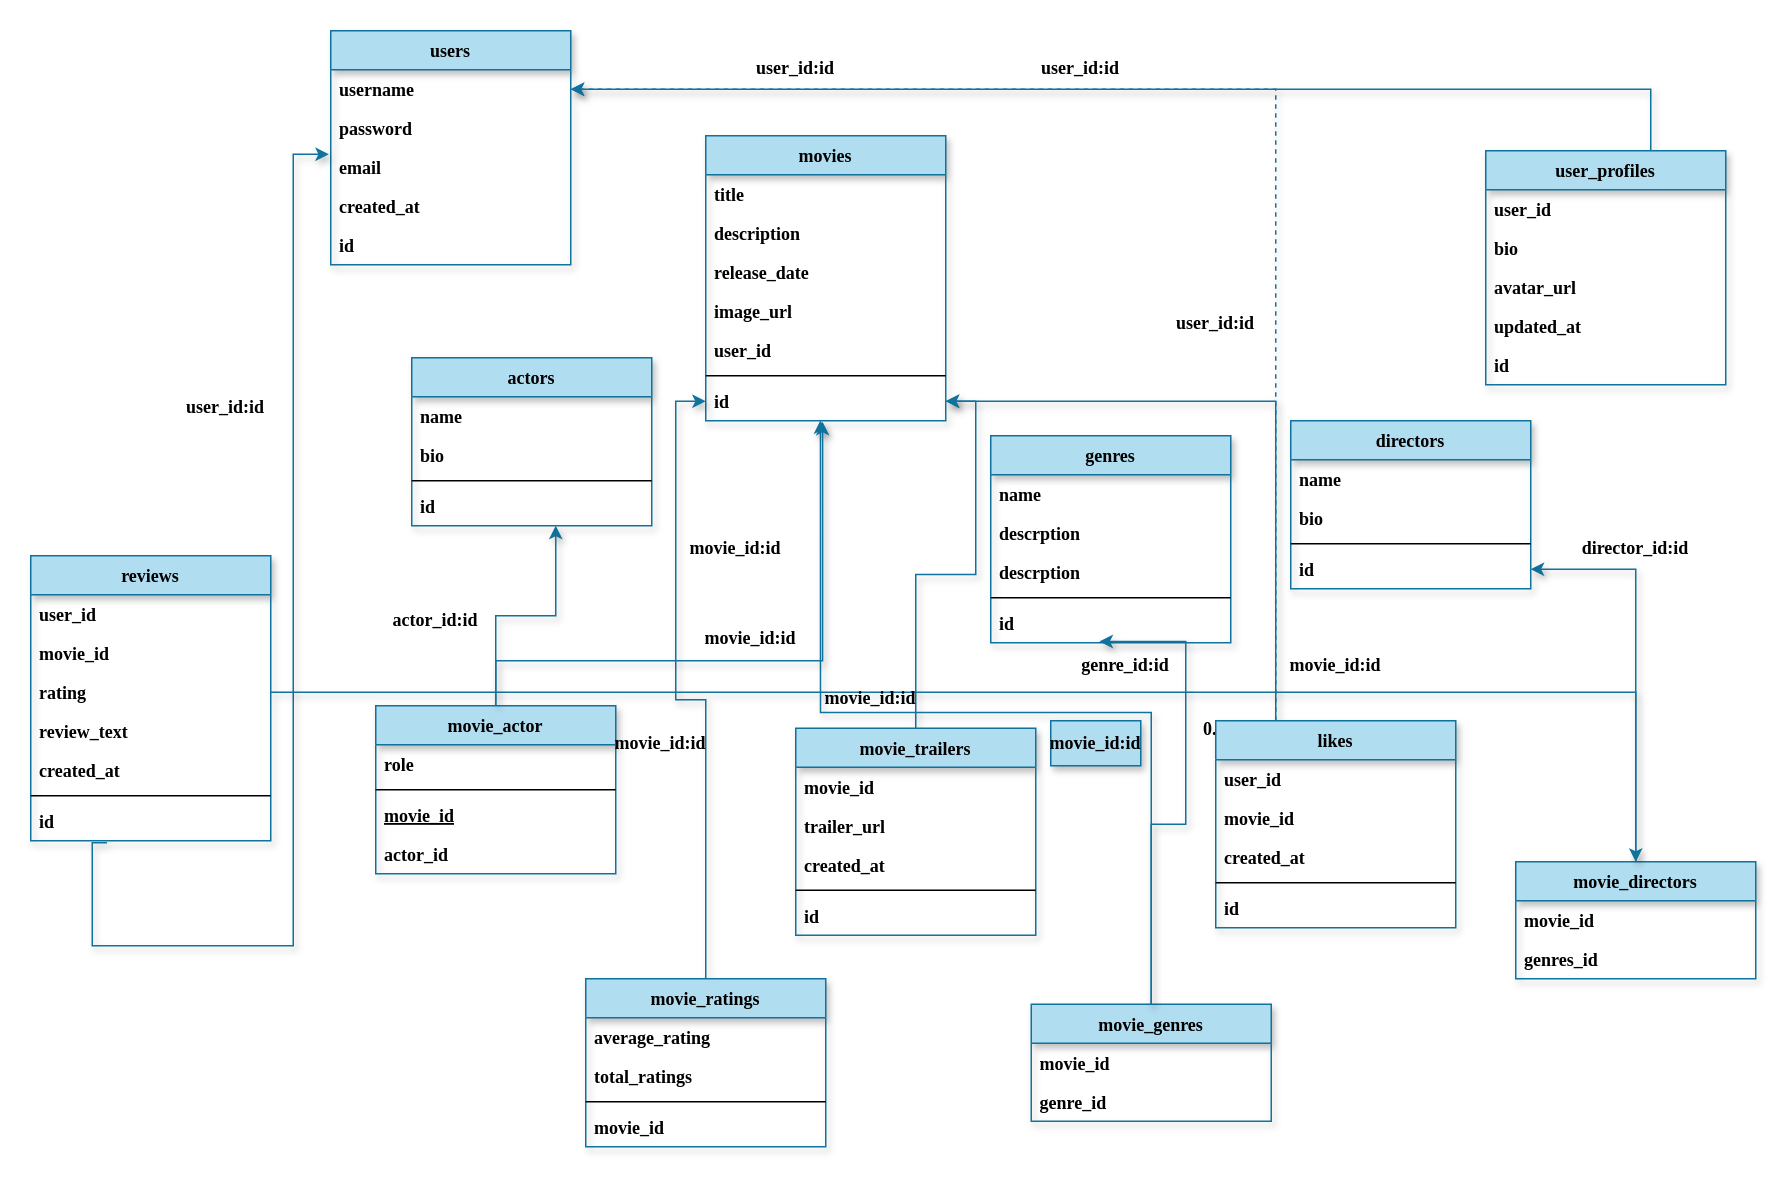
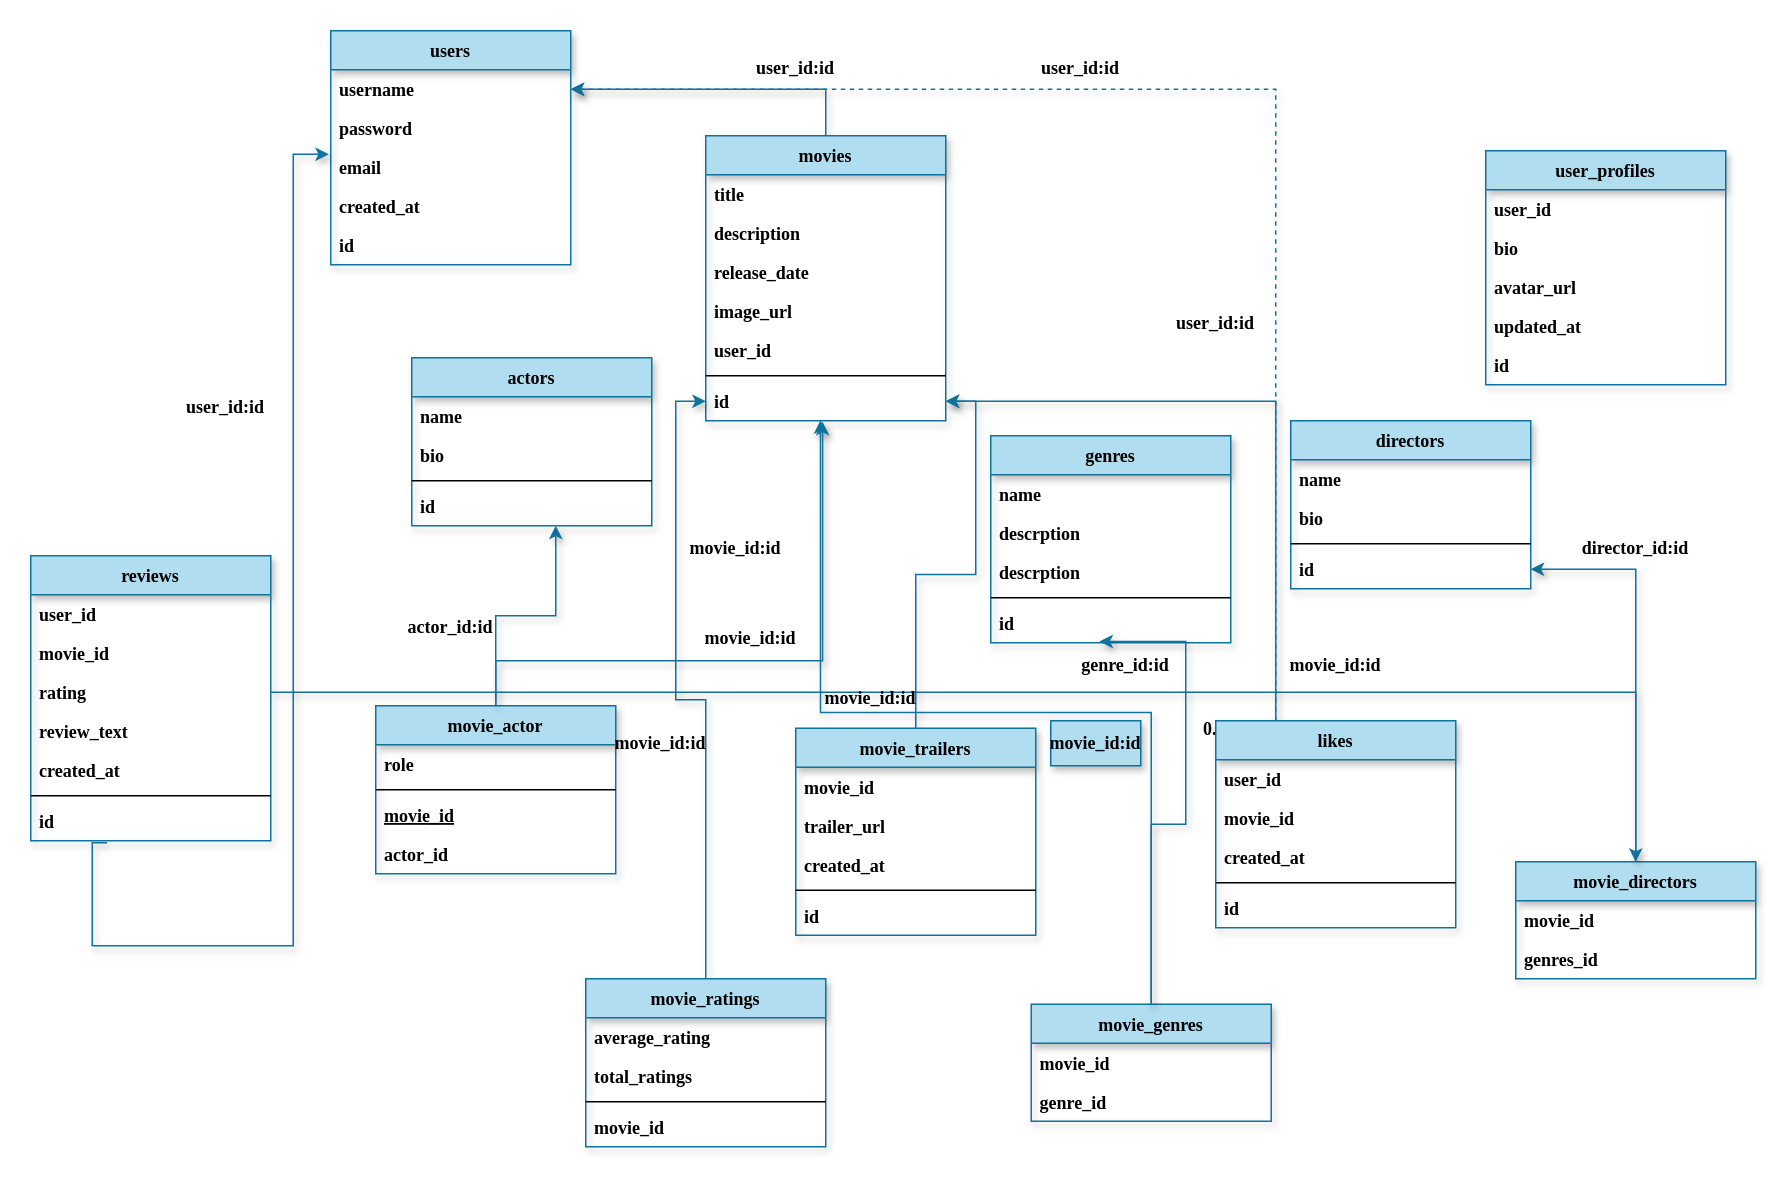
- <mxCell id="69" style="edgeStyle=orthogonalEdgeStyle;rounded=0;orthogonalLoop=1;jettySize=auto;html=1;entryX=1;entryY=0.5;entryDx=0;entryDy=0;fontFamily=Tahoma;fontStyle=1;fillColor=#b1ddf0;strokeColor=#10739e;shadow=1;" edge="1" parent="1" source="70" target="3"><mxGeometry relative="1" as="geometry"><Array as="points"><mxPoint x="1100" y="59" /></Array></mxGeometry></mxCell>
+ <mxCell id="19" style="edgeStyle=orthogonalEdgeStyle;rounded=0;orthogonalLoop=1;jettySize=auto;html=1;exitX=0.5;exitY=0;exitDx=0;exitDy=0;entryX=1;entryY=0.5;entryDx=0;entryDy=0;fontFamily=Tahoma;fontStyle=1;fillColor=#b1ddf0;strokeColor=#10739e;shadow=1;" edge="1" parent="1" source="20" target="3"><mxGeometry relative="1" as="geometry" /></mxCell>
- <mxCell id="92" value="actor_id:id" style="text;align=center;html=1;verticalAlign=middle;whiteSpace=wrap;rounded=0;fontFamily=Tahoma;fontStyle=1;fillColor=none;shadow=1;" vertex="1" parent="1"><mxGeometry x="260" y="398" width="60" height="30" as="geometry" /></mxCell>
+ <mxCell id="92" value="actor_id:id" style="text;align=center;html=1;verticalAlign=middle;whiteSpace=wrap;rounded=0;fontFamily=Tahoma;fontStyle=1;fillColor=none;shadow=1;" vertex="1" parent="1"><mxGeometry x="270" y="403" width="60" height="30" as="geometry" /></mxCell>
